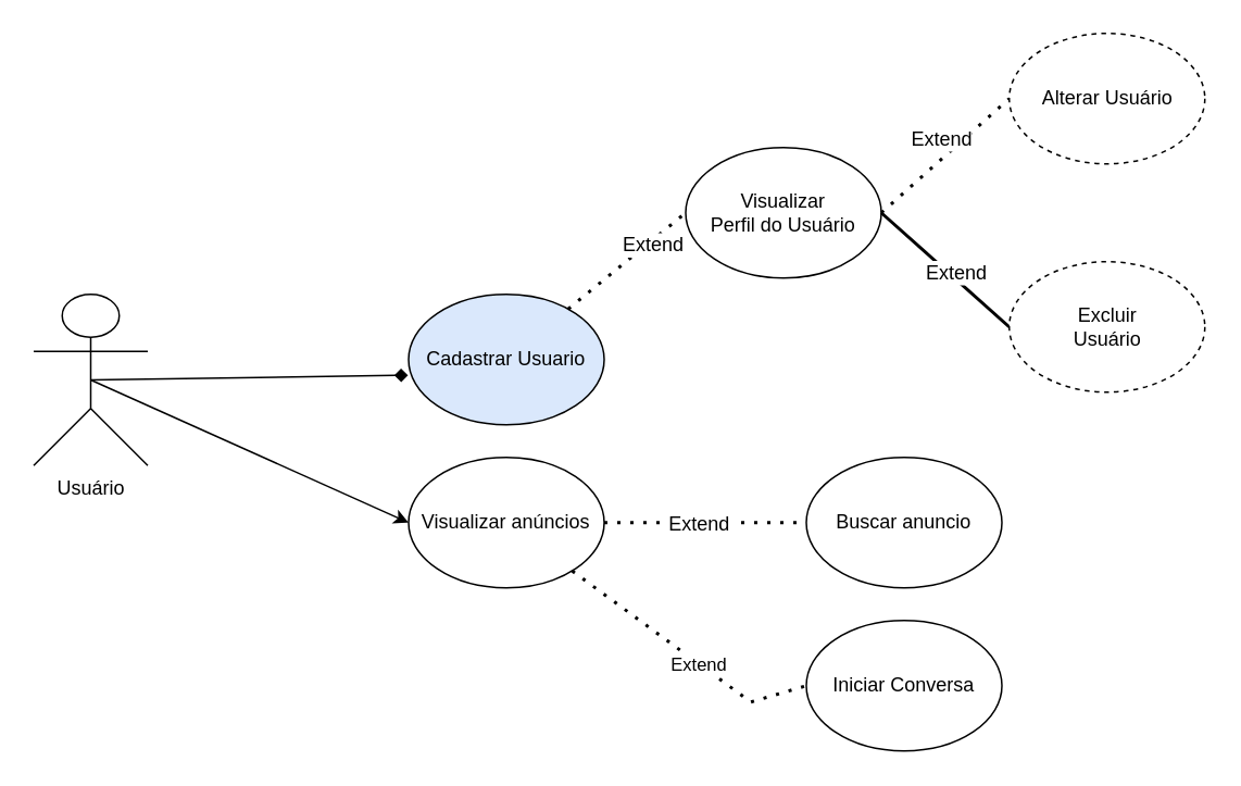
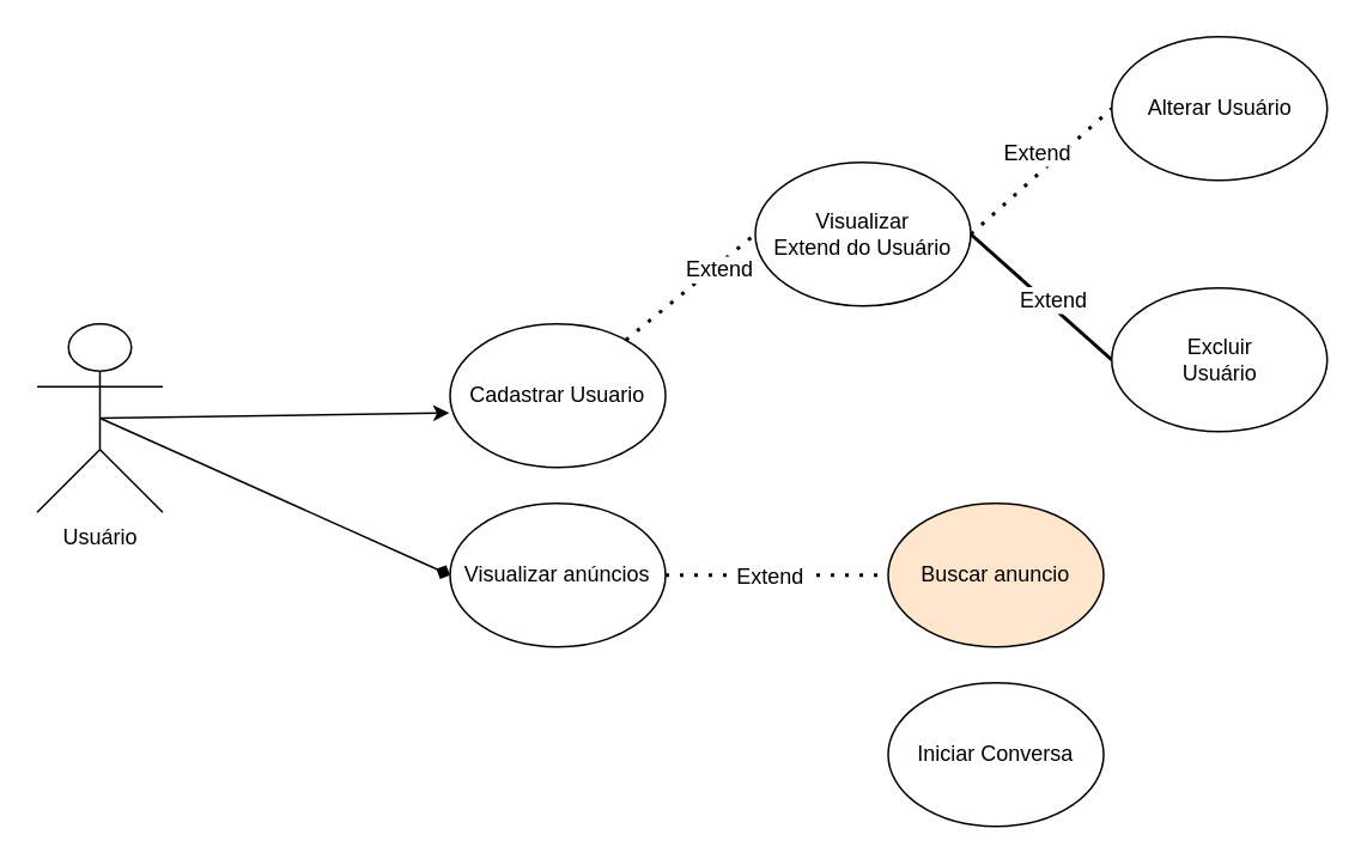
- <mxCell id="17" value="Alterar Usuário" style="ellipse;whiteSpace=wrap;html=1;dashed=1;" vertex="1" parent="1"><mxGeometry x="618.5" y="20" width="120" height="80" as="geometry" /></mxCell>
+ <mxCell id="17" value="Alterar Usuário" style="ellipse;whiteSpace=wrap;html=1;" vertex="1" parent="1"><mxGeometry x="618.5" y="20" width="120" height="80" as="geometry" /></mxCell>
- <mxCell id="12" value="Visualizar&lt;br&gt;Perfil do Usuário" style="ellipse;whiteSpace=wrap;html=1;" vertex="1" parent="1"><mxGeometry x="420" width="120" height="80" as="geometry" y="90" /></mxCell>
+ <mxCell id="12" value="Visualizar&lt;br&gt;Extend do Usuário" style="ellipse;whiteSpace=wrap;html=1;" vertex="1" parent="1"><mxGeometry x="420" width="120" height="80" as="geometry" y="90" /></mxCell>
- <mxCell id="18" value="Excluir&lt;br&gt;Usuário" style="ellipse;whiteSpace=wrap;html=1;dashed=1;" vertex="1" parent="1"><mxGeometry x="618.5" y="160" width="120" height="80" as="geometry" /></mxCell>
+ <mxCell id="18" value="Excluir&lt;br&gt;Usuário" style="ellipse;whiteSpace=wrap;html=1;" vertex="1" parent="1"><mxGeometry x="618.5" y="160" width="120" height="80" as="geometry" /></mxCell>
- <mxCell id="3" value="Cadastrar Usuario" style="ellipse;whiteSpace=wrap;html=1;fillColor=#dae8fc;" vertex="1" parent="1"><mxGeometry x="250" y="180" width="120" height="80" as="geometry" /></mxCell>
+ <mxCell id="3" value="Cadastrar Usuario" style="ellipse;whiteSpace=wrap;html=1;" vertex="1" parent="1"><mxGeometry x="250" y="180" width="120" height="80" as="geometry" /></mxCell>
- <mxCell id="10" value="" style="endArrow=diamond;html=1;rounded=0;entryX=-0.003;entryY=0.62;entryDx=0;entryDy=0;entryPerimeter=0;exitX=0.5;exitY=0.5;exitDx=0;exitDy=0;exitPerimeter=0;" edge="1" parent="1" target="3" source="2"><mxGeometry width="50" height="50" relative="1" as="geometry"><mxPoint x="15" y="468" as="sourcePoint" /><mxPoint x="70" y="305" as="targetPoint" /></mxGeometry></mxCell>
+ <mxCell id="10" value="" style="endArrow=classic;html=1;rounded=0;entryX=-0.003;entryY=0.62;entryDx=0;entryDy=0;entryPerimeter=0;exitX=0.5;exitY=0.5;exitDx=0;exitDy=0;exitPerimeter=0;" edge="1" parent="1" target="3" source="2"><mxGeometry width="50" height="50" relative="1" as="geometry"><mxPoint x="15" y="468" as="sourcePoint" /><mxPoint x="70" y="305" as="targetPoint" /></mxGeometry></mxCell>
- <mxCell id="6" value="" style="endArrow=classic;html=1;rounded=0;exitX=0.5;exitY=0.5;exitDx=0;exitDy=0;exitPerimeter=0;entryX=0;entryY=0.5;entryDx=0;entryDy=0;" edge="1" parent="1" source="2" target="5"><mxGeometry width="50" height="50" relative="1" as="geometry"><mxPoint x="380" y="620" as="sourcePoint" /><mxPoint x="430" y="570" as="targetPoint" /></mxGeometry></mxCell>
+ <mxCell id="6" value="" style="endArrow=diamond;html=1;rounded=0;exitX=0.5;exitY=0.5;exitDx=0;exitDy=0;exitPerimeter=0;entryX=0;entryY=0.5;entryDx=0;entryDy=0;" edge="1" parent="1" source="2" target="5"><mxGeometry width="50" height="50" relative="1" as="geometry"><mxPoint x="380" y="620" as="sourcePoint" /><mxPoint x="430" y="570" as="targetPoint" /></mxGeometry></mxCell>
- <mxCell id="4" value="Buscar anuncio" style="ellipse;whiteSpace=wrap;html=1;" vertex="1" parent="1"><mxGeometry x="494" y="280" width="120" height="80" as="geometry" /></mxCell>
+ <mxCell id="4" value="Buscar anuncio" style="ellipse;whiteSpace=wrap;html=1;fillColor=#ffe6cc;" vertex="1" parent="1"><mxGeometry x="494" y="280" width="120" height="80" as="geometry" /></mxCell>
- <mxCell id="21" value="" style="endArrow=none;dashed=1;html=1;dashPattern=1 3;strokeWidth=2;rounded=0;entryX=0;entryY=0.5;entryDx=0;entryDy=0;" edge="1" parent="1" source="5" target="11"><mxGeometry width="50" height="50" relative="1" as="geometry"><mxPoint x="380" y="570" as="sourcePoint" /><mxPoint x="510" y="570" as="targetPoint" /><Array as="points"><mxPoint x="460" y="430" /></Array></mxGeometry></mxCell>
- <mxCell id="22" value="Extend" style="edgeLabel;html=1;align=center;verticalAlign=middle;resizable=0;points=[];" connectable="0" vertex="1" parent="21"><mxGeometry x="0.301" y="5" relative="1" as="geometry"><mxPoint x="-15" y="-5" as="offset" /></mxGeometry></mxCell>
